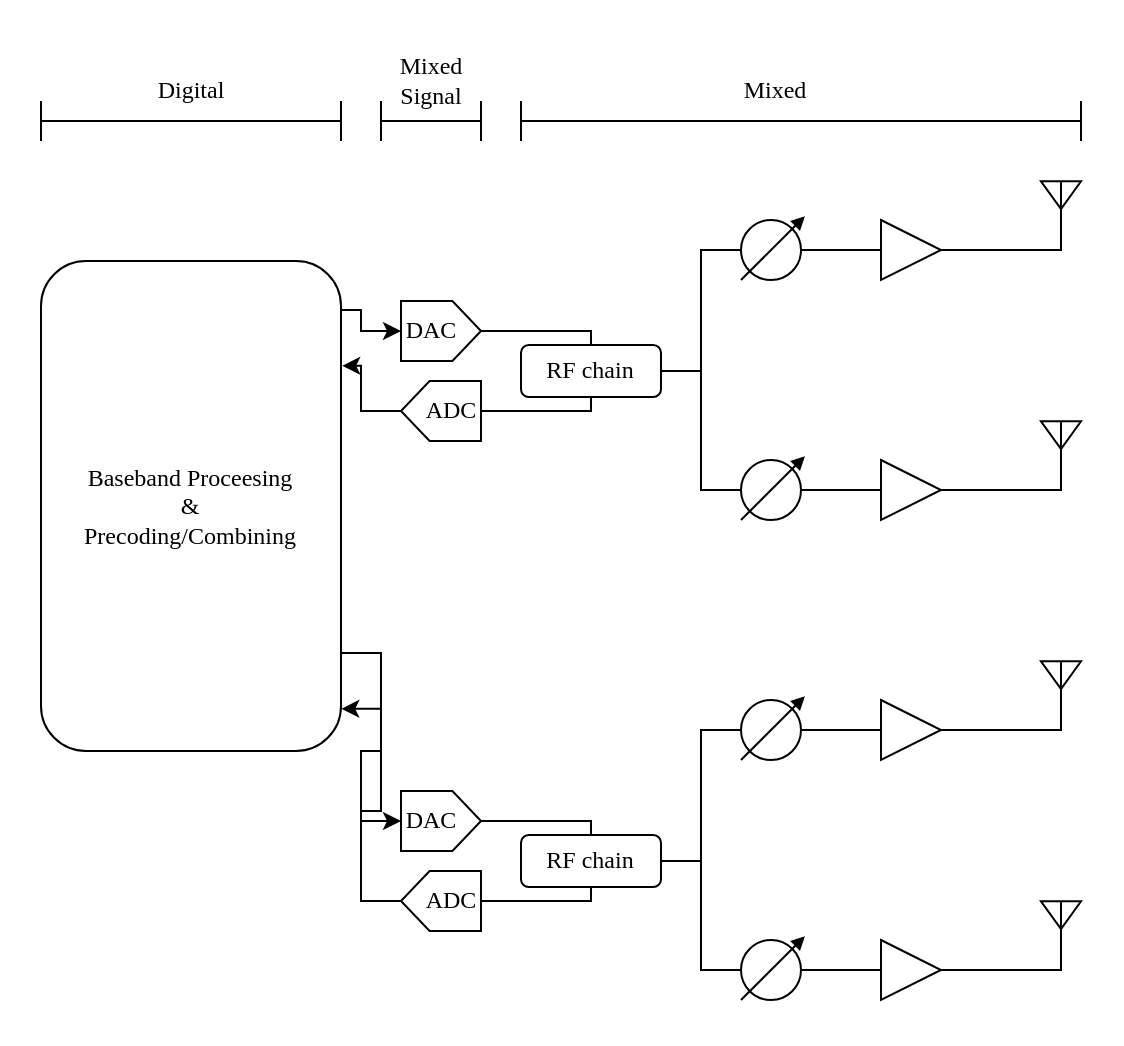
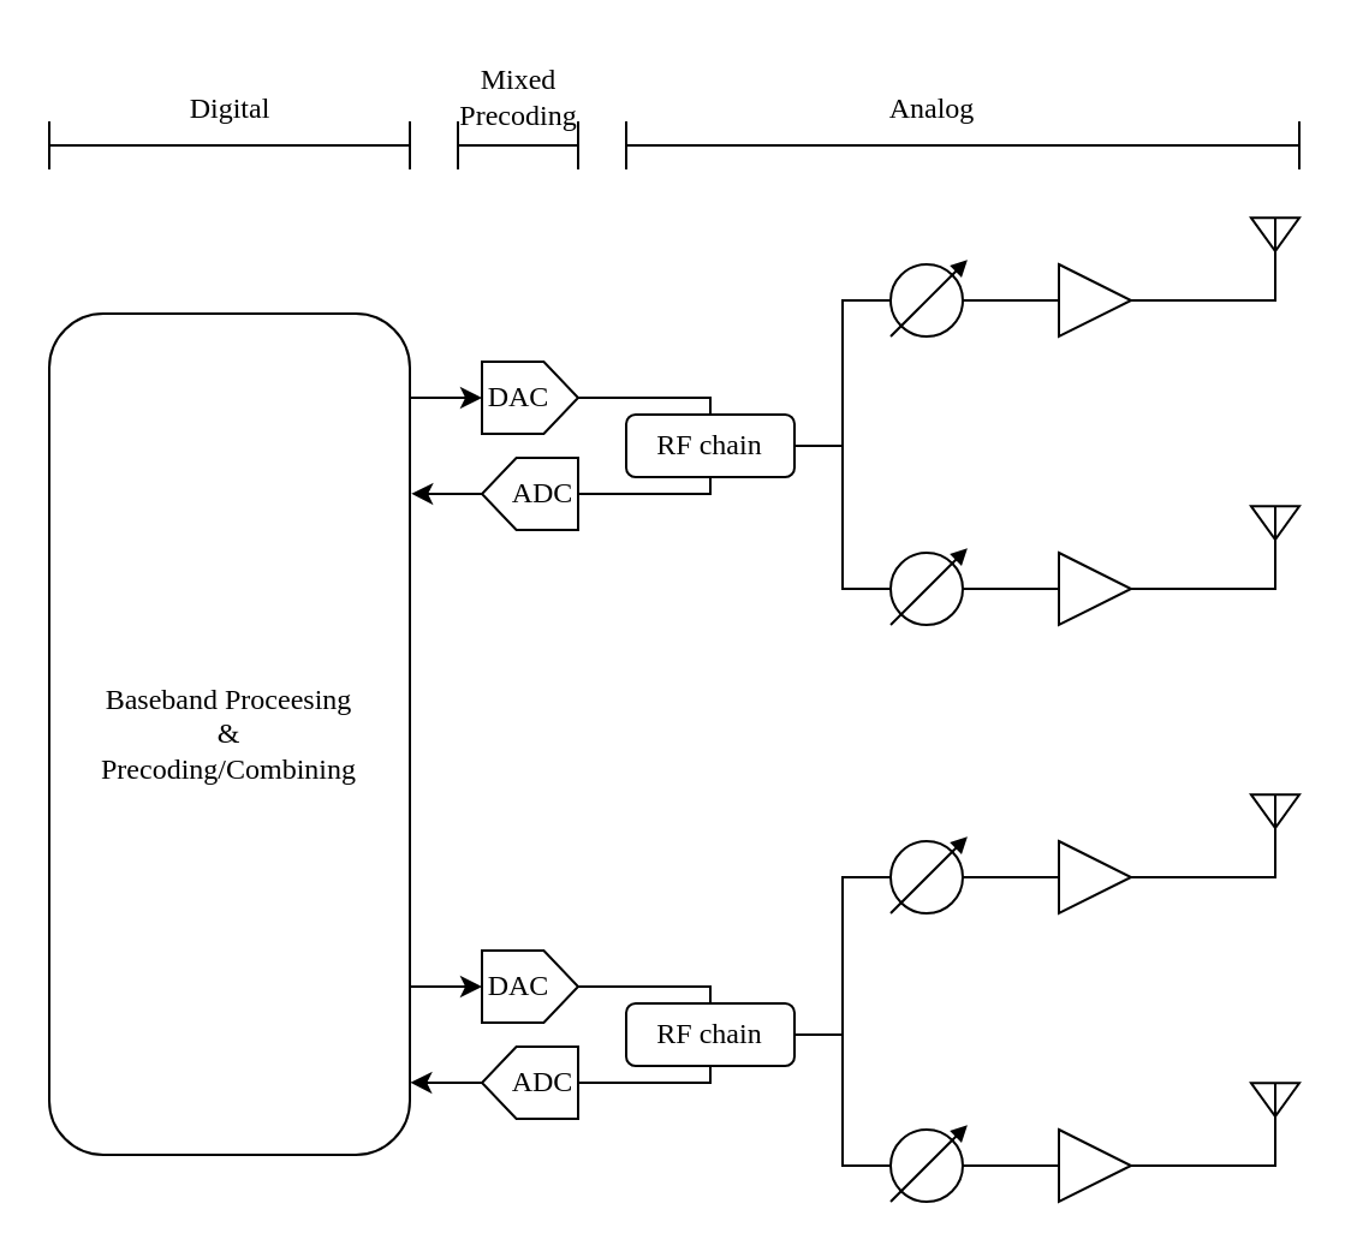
- <mxCell id="69" value="Mixed &lt;br&gt;Signal" style="text;html=1;align=center;verticalAlign=middle;resizable=0;points=[];autosize=1;strokeColor=none;fillColor=none;fontFamily=Modern;fontSource=https%3A%2F%2Fsourceforge.net%2Fprojects%2Fcm-unicode%2F;" vertex="1" parent="1"><mxGeometry x="190" y="20" width="50" height="40" as="geometry" /></mxCell>
+ <mxCell id="69" value="Mixed &lt;br&gt;Precoding" style="text;html=1;align=center;verticalAlign=middle;resizable=0;points=[];autosize=1;strokeColor=none;fillColor=none;fontFamily=Modern;fontSource=https%3A%2F%2Fsourceforge.net%2Fprojects%2Fcm-unicode%2F;" vertex="1" parent="1"><mxGeometry x="190" y="20" width="50" height="40" as="geometry" /></mxCell>
- <mxCell id="70" value="Mixed" style="text;html=1;align=center;verticalAlign=middle;resizable=0;points=[];autosize=1;strokeColor=none;fillColor=none;fontFamily=Modern;fontSource=https%3A%2F%2Fsourceforge.net%2Fprojects%2Fcm-unicode%2F;" vertex="1" parent="1"><mxGeometry x="356.52" y="30" width="60" height="30" as="geometry" /></mxCell>
+ <mxCell id="70" value="Analog" style="text;html=1;align=center;verticalAlign=middle;resizable=0;points=[];autosize=1;strokeColor=none;fillColor=none;fontFamily=Modern;fontSource=https%3A%2F%2Fsourceforge.net%2Fprojects%2Fcm-unicode%2F;" vertex="1" parent="1"><mxGeometry x="356.52" y="30" width="60" height="30" as="geometry" /></mxCell>
- <mxCell id="19" value="&lt;div&gt;Baseband Proceesing&lt;/div&gt;&lt;div&gt;&amp;amp;&lt;/div&gt;&lt;div&gt;Precoding/Combining&lt;/div&gt;" style="rounded=1;whiteSpace=wrap;html=1;fontFamily=Modern;fontSource=https%3A%2F%2Fsourceforge.net%2Fprojects%2Fcm-unicode%2F;" vertex="1" parent="1"><mxGeometry x="20" y="130" width="150" height="245" as="geometry" /></mxCell>
+ <mxCell id="19" value="&lt;div&gt;Baseband Proceesing&lt;/div&gt;&lt;div&gt;&amp;amp;&lt;/div&gt;&lt;div&gt;Precoding/Combining&lt;/div&gt;" style="rounded=1;whiteSpace=wrap;html=1;fontFamily=Modern;fontSource=https%3A%2F%2Fsourceforge.net%2Fprojects%2Fcm-unicode%2F;" vertex="1" parent="1"><mxGeometry x="20" y="130" width="150" height="350" as="geometry" /></mxCell>
